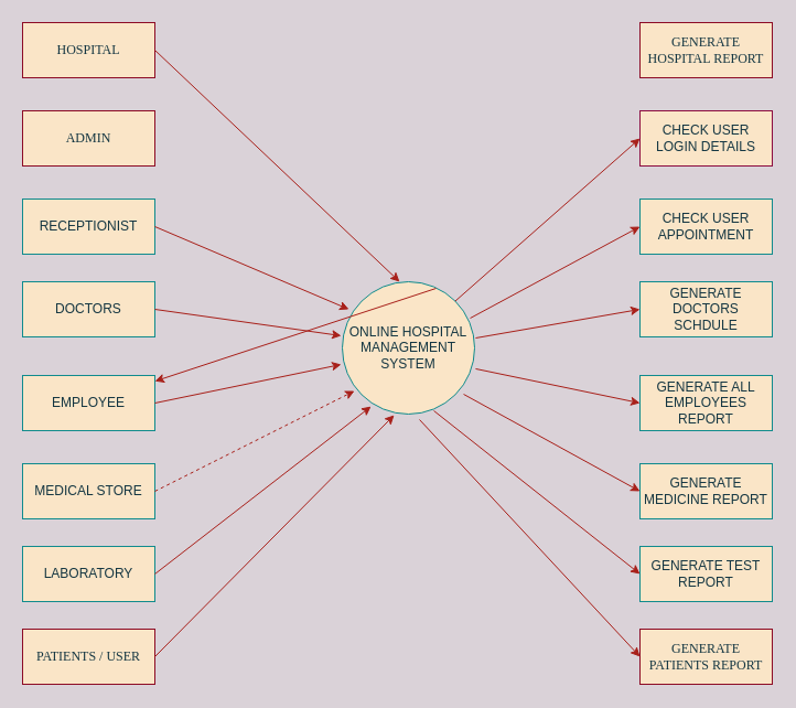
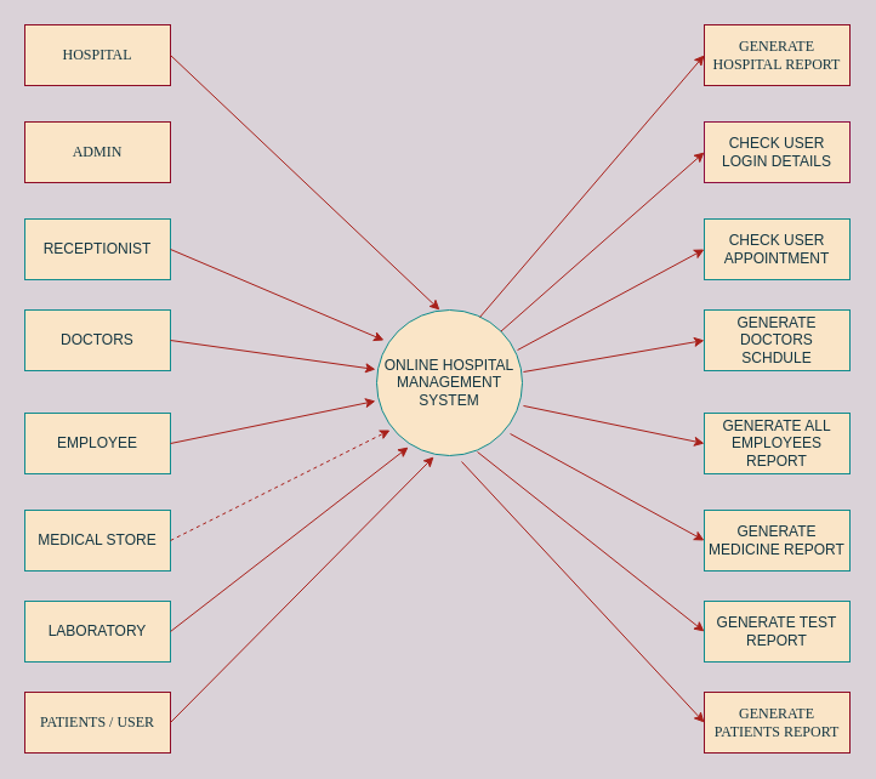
- <mxCell id="29" value="" style="endArrow=classic;html=1;strokeColor=#A8201A;fillColor=#FAE5C7;fontColor=#143642;exitX=0.708;exitY=0.05;exitDx=0;exitDy=0;exitPerimeter=0;" parent="1" source="2" target="6" edge="1"><mxGeometry width="50" height="50" relative="1" as="geometry"><mxPoint x="360" y="190" as="sourcePoint" /><mxPoint x="410" y="140" as="targetPoint" /></mxGeometry></mxCell>
+ <mxCell id="29" value="" style="endArrow=classic;html=1;strokeColor=#A8201A;fillColor=#FAE5C7;fontColor=#143642;entryX=0;entryY=0.5;entryDx=0;entryDy=0;exitX=0.708;exitY=0.05;exitDx=0;exitDy=0;exitPerimeter=0;" parent="1" source="2" target="27" edge="1"><mxGeometry width="50" height="50" relative="1" as="geometry"><mxPoint x="360" y="190" as="sourcePoint" /><mxPoint x="410" y="140" as="targetPoint" /></mxGeometry></mxCell>
